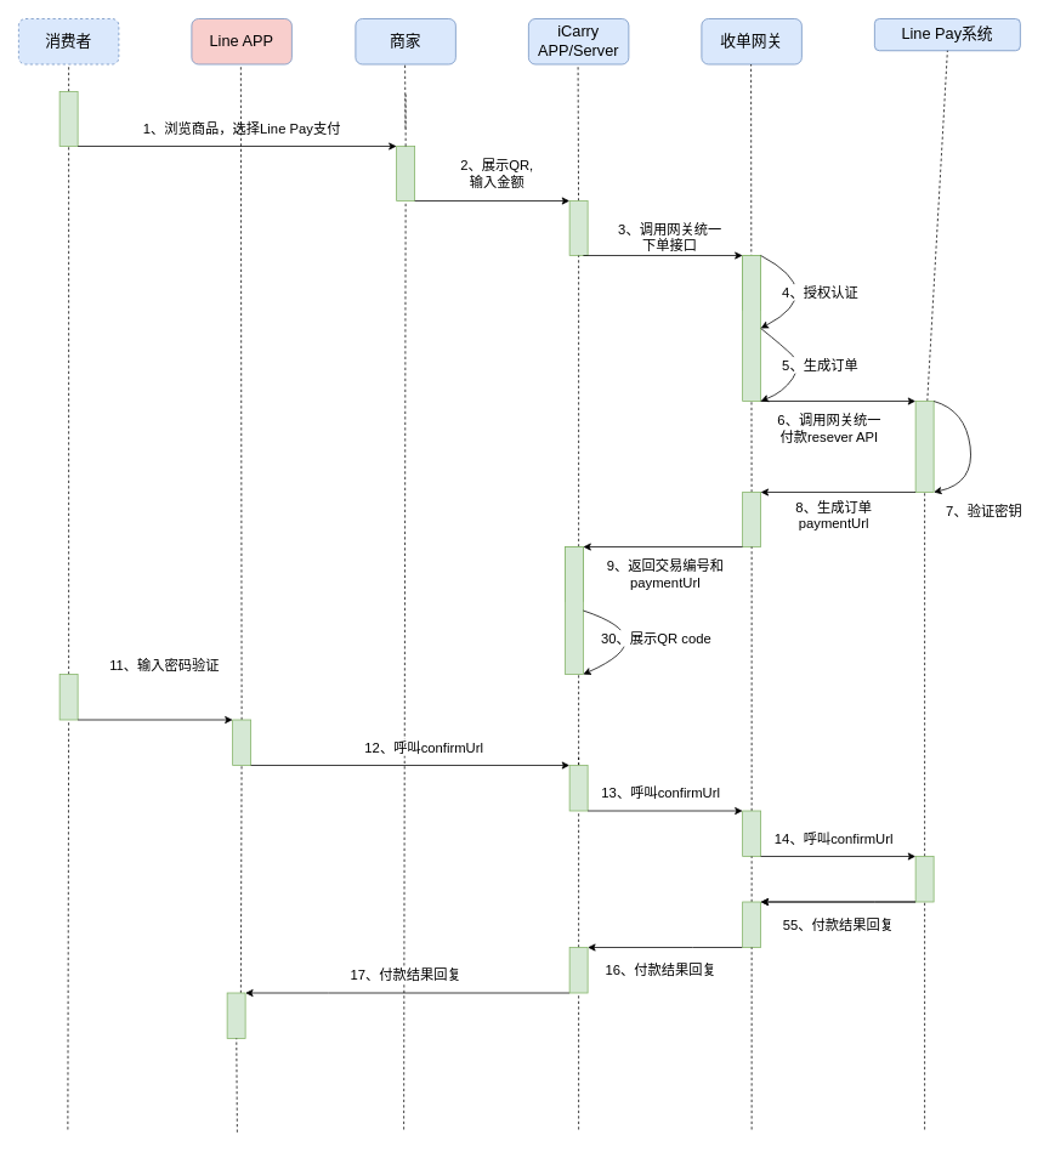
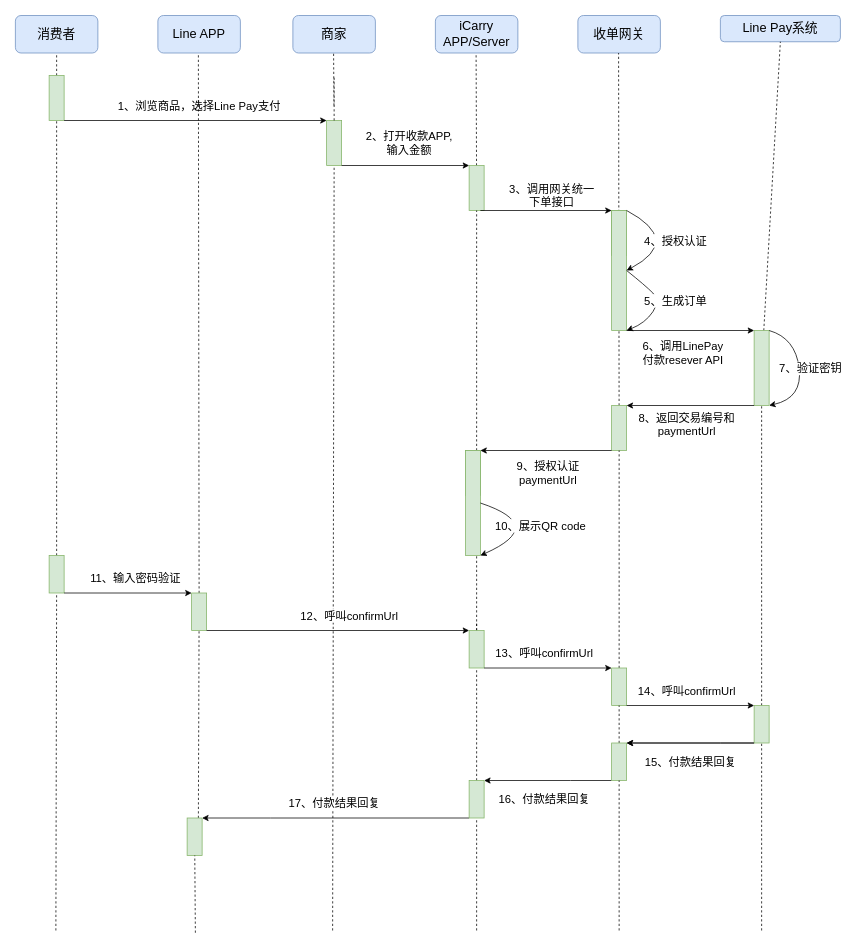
- <mxCell id="2" value="&lt;font style=&quot;font-size: 17px&quot;&gt;消费者&lt;br&gt;&lt;/font&gt;" style="rounded=1;whiteSpace=wrap;html=1;strokeColor=#6c8ebf;fillColor=#dae8fc;dashed=1;" vertex="1" parent="1"><mxGeometry x="20" y="20" width="110" height="50" as="geometry" /></mxCell>
+ <mxCell id="2" value="&lt;font style=&quot;font-size: 17px&quot;&gt;消费者&lt;br&gt;&lt;/font&gt;" style="rounded=1;whiteSpace=wrap;html=1;strokeColor=#6c8ebf;fillColor=#dae8fc;" vertex="1" parent="1"><mxGeometry x="20" y="20" width="110" height="50" as="geometry" /></mxCell>
- <mxCell id="3" value="&lt;font style=&quot;font-size: 17px&quot;&gt;Line APP&lt;br&gt;&lt;/font&gt;" style="rounded=1;whiteSpace=wrap;html=1;strokeColor=#6c8ebf;fillColor=#f8cecc;" vertex="1" parent="1"><mxGeometry x="210" y="20" width="110" height="50" as="geometry" /></mxCell>
+ <mxCell id="3" value="&lt;font style=&quot;font-size: 17px&quot;&gt;Line APP&lt;br&gt;&lt;/font&gt;" style="rounded=1;whiteSpace=wrap;html=1;strokeColor=#6c8ebf;fillColor=#dae8fc;" vertex="1" parent="1"><mxGeometry x="210" y="20" width="110" height="50" as="geometry" /></mxCell>
- <mxCell id="23" value="&lt;div style=&quot;font-size: 15px&quot;&gt;&lt;font style=&quot;font-size: 15px&quot;&gt;2、展示QR,&lt;/font&gt;&lt;/div&gt;&lt;div style=&quot;font-size: 15px&quot;&gt;&lt;font style=&quot;font-size: 15px&quot;&gt;输入金额&lt;/font&gt;&lt;/div&gt;" style="text;html=1;align=center;verticalAlign=middle;resizable=0;points=[];autosize=1;fontColor=#000000;fontSize=15;" vertex="1" parent="1"><mxGeometry x="480" y="170" width="130" height="40" as="geometry" /></mxCell>
+ <mxCell id="23" value="&lt;div style=&quot;font-size: 15px&quot;&gt;&lt;font style=&quot;font-size: 15px&quot;&gt;2、打开收款APP,&lt;/font&gt;&lt;/div&gt;&lt;div style=&quot;font-size: 15px&quot;&gt;&lt;font style=&quot;font-size: 15px&quot;&gt;输入金额&lt;/font&gt;&lt;/div&gt;" style="text;html=1;align=center;verticalAlign=middle;resizable=0;points=[];autosize=1;fontColor=#000000;fontSize=15;" vertex="1" parent="1"><mxGeometry x="480" y="170" width="130" height="40" as="geometry" /></mxCell>
- <mxCell id="35" value="&lt;div style=&quot;font-size: 15px&quot;&gt;&lt;font style=&quot;font-size: 15px&quot;&gt;6、调用网关统一&lt;/font&gt;&lt;/div&gt;&lt;div style=&quot;font-size: 15px&quot;&gt;&lt;font style=&quot;font-size: 15px&quot;&gt;付款resever API&lt;br&gt;&lt;/font&gt;&lt;/div&gt;" style="text;html=1;align=center;verticalAlign=middle;resizable=0;points=[];autosize=1;fontColor=#000000;fontSize=15;labelBackgroundColor=#ffffff;" vertex="1" parent="1"><mxGeometry x="850" y="450" width="120" height="40" as="geometry" /></mxCell>
+ <mxCell id="35" value="&lt;div style=&quot;font-size: 15px&quot;&gt;&lt;font style=&quot;font-size: 15px&quot;&gt;6、调用LinePay&lt;/font&gt;&lt;/div&gt;&lt;div style=&quot;font-size: 15px&quot;&gt;&lt;font style=&quot;font-size: 15px&quot;&gt;付款resever API&lt;br&gt;&lt;/font&gt;&lt;/div&gt;" style="text;html=1;align=center;verticalAlign=middle;resizable=0;points=[];autosize=1;fontColor=#000000;fontSize=15;labelBackgroundColor=#ffffff;" vertex="1" parent="1"><mxGeometry x="850" y="450" width="120" height="40" as="geometry" /></mxCell>
- <mxCell id="37" value="&lt;div style=&quot;font-size: 15px&quot;&gt;&lt;font style=&quot;font-size: 15px&quot;&gt;7、验证密钥&lt;/font&gt;&lt;/div&gt;" style="text;html=1;align=center;verticalAlign=middle;resizable=0;points=[];autosize=1;fontColor=#000000;fontSize=15;labelBackgroundColor=#ffffff;" vertex="1" parent="1"><mxGeometry x="1030" y="550" width="100" height="20" as="geometry" /></mxCell>
+ <mxCell id="37" value="&lt;div style=&quot;font-size: 15px&quot;&gt;&lt;font style=&quot;font-size: 15px&quot;&gt;7、验证密钥&lt;/font&gt;&lt;/div&gt;" style="text;html=1;align=center;verticalAlign=middle;resizable=0;points=[];autosize=1;fontColor=#000000;fontSize=15;labelBackgroundColor=#ffffff;" vertex="1" parent="1"><mxGeometry x="1030" y="480" width="100" height="20" as="geometry" /></mxCell>
- <mxCell id="41" value="&lt;div style=&quot;font-size: 15px&quot;&gt;&lt;font style=&quot;font-size: 15px&quot;&gt;8、生成订单&lt;/font&gt;&lt;/div&gt;&lt;div style=&quot;font-size: 15px&quot;&gt;&lt;font style=&quot;font-size: 15px&quot;&gt;paymentUrl&lt;br&gt;&lt;/font&gt;&lt;/div&gt;" style="text;html=1;align=center;verticalAlign=middle;resizable=0;points=[];autosize=1;fontColor=#000000;fontSize=15;labelBackgroundColor=#ffffff;" vertex="1" parent="1"><mxGeometry x="845" y="545" width="140" height="40" as="geometry" /></mxCell>
+ <mxCell id="41" value="&lt;div style=&quot;font-size: 15px&quot;&gt;&lt;font style=&quot;font-size: 15px&quot;&gt;8、返回交易编号和&lt;/font&gt;&lt;/div&gt;&lt;div style=&quot;font-size: 15px&quot;&gt;&lt;font style=&quot;font-size: 15px&quot;&gt;paymentUrl&lt;br&gt;&lt;/font&gt;&lt;/div&gt;" style="text;html=1;align=center;verticalAlign=middle;resizable=0;points=[];autosize=1;fontColor=#000000;fontSize=15;labelBackgroundColor=#ffffff;" vertex="1" parent="1"><mxGeometry x="845" y="545" width="140" height="40" as="geometry" /></mxCell>
- <mxCell id="44" value="&lt;div style=&quot;font-size: 15px&quot;&gt;&lt;font style=&quot;font-size: 15px&quot;&gt;9、返回交易编号和&lt;/font&gt;&lt;/div&gt;&lt;div style=&quot;font-size: 15px&quot;&gt;&lt;font style=&quot;font-size: 15px&quot;&gt;paymentUrl&lt;br&gt;&lt;/font&gt;&lt;/div&gt;" style="text;html=1;align=center;verticalAlign=middle;resizable=0;points=[];autosize=1;fontColor=#000000;fontSize=15;labelBackgroundColor=#ffffff;" vertex="1" parent="1"><mxGeometry x="660" y="610" width="140" height="40" as="geometry" /></mxCell>
+ <mxCell id="44" value="&lt;div style=&quot;font-size: 15px&quot;&gt;&lt;font style=&quot;font-size: 15px&quot;&gt;9、授权认证&lt;/font&gt;&lt;/div&gt;&lt;div style=&quot;font-size: 15px&quot;&gt;&lt;font style=&quot;font-size: 15px&quot;&gt;paymentUrl&lt;br&gt;&lt;/font&gt;&lt;/div&gt;" style="text;html=1;align=center;verticalAlign=middle;resizable=0;points=[];autosize=1;fontColor=#000000;fontSize=15;labelBackgroundColor=#ffffff;" vertex="1" parent="1"><mxGeometry x="660" y="610" width="140" height="40" as="geometry" /></mxCell>
- <mxCell id="48" value="&lt;div style=&quot;font-size: 15px&quot;&gt;&lt;font style=&quot;font-size: 15px&quot;&gt;30、展示QR code&lt;br&gt;&lt;/font&gt;&lt;/div&gt;" style="text;html=1;align=center;verticalAlign=middle;resizable=0;points=[];autosize=1;fontColor=#000000;fontSize=15;labelBackgroundColor=#ffffff;" vertex="1" parent="1"><mxGeometry x="650" y="690" width="140" height="20" as="geometry" /></mxCell>
+ <mxCell id="48" value="&lt;div style=&quot;font-size: 15px&quot;&gt;&lt;font style=&quot;font-size: 15px&quot;&gt;10、展示QR code&lt;br&gt;&lt;/font&gt;&lt;/div&gt;" style="text;html=1;align=center;verticalAlign=middle;resizable=0;points=[];autosize=1;fontColor=#000000;fontSize=15;labelBackgroundColor=#ffffff;" vertex="1" parent="1"><mxGeometry x="650" y="690" width="140" height="20" as="geometry" /></mxCell>
- <mxCell id="54" value="&lt;div style=&quot;font-size: 15px&quot;&gt;&lt;font style=&quot;font-size: 15px&quot;&gt;11、输入密码验证&lt;br&gt;&lt;/font&gt;&lt;/div&gt;" style="text;html=1;align=center;verticalAlign=middle;resizable=0;points=[];autosize=1;fontColor=#000000;fontSize=15;labelBackgroundColor=#ffffff;" vertex="1" parent="1"><mxGeometry x="110" y="720" width="140" height="20" as="geometry" /></mxCell>
+ <mxCell id="54" value="&lt;div style=&quot;font-size: 15px&quot;&gt;&lt;font style=&quot;font-size: 15px&quot;&gt;11、输入密码验证&lt;br&gt;&lt;/font&gt;&lt;/div&gt;" style="text;html=1;align=center;verticalAlign=middle;resizable=0;points=[];autosize=1;fontColor=#000000;fontSize=15;labelBackgroundColor=#ffffff;" vertex="1" parent="1"><mxGeometry x="110" y="760" width="140" height="20" as="geometry" /></mxCell>
- <mxCell id="73" value="&lt;div style=&quot;font-size: 15px&quot;&gt;&lt;font style=&quot;font-size: 15px&quot;&gt;55、付款结果回复&lt;br&gt;&lt;/font&gt;&lt;/div&gt;" style="text;html=1;align=center;verticalAlign=middle;resizable=0;points=[];autosize=1;fontColor=#000000;fontSize=15;labelBackgroundColor=#ffffff;" vertex="1" parent="1"><mxGeometry x="850" y="1005" width="140" height="20" as="geometry" /></mxCell>
+ <mxCell id="73" value="&lt;div style=&quot;font-size: 15px&quot;&gt;&lt;font style=&quot;font-size: 15px&quot;&gt;15、付款结果回复&lt;br&gt;&lt;/font&gt;&lt;/div&gt;" style="text;html=1;align=center;verticalAlign=middle;resizable=0;points=[];autosize=1;fontColor=#000000;fontSize=15;labelBackgroundColor=#ffffff;" vertex="1" parent="1"><mxGeometry x="850" y="1005" width="140" height="20" as="geometry" /></mxCell>
